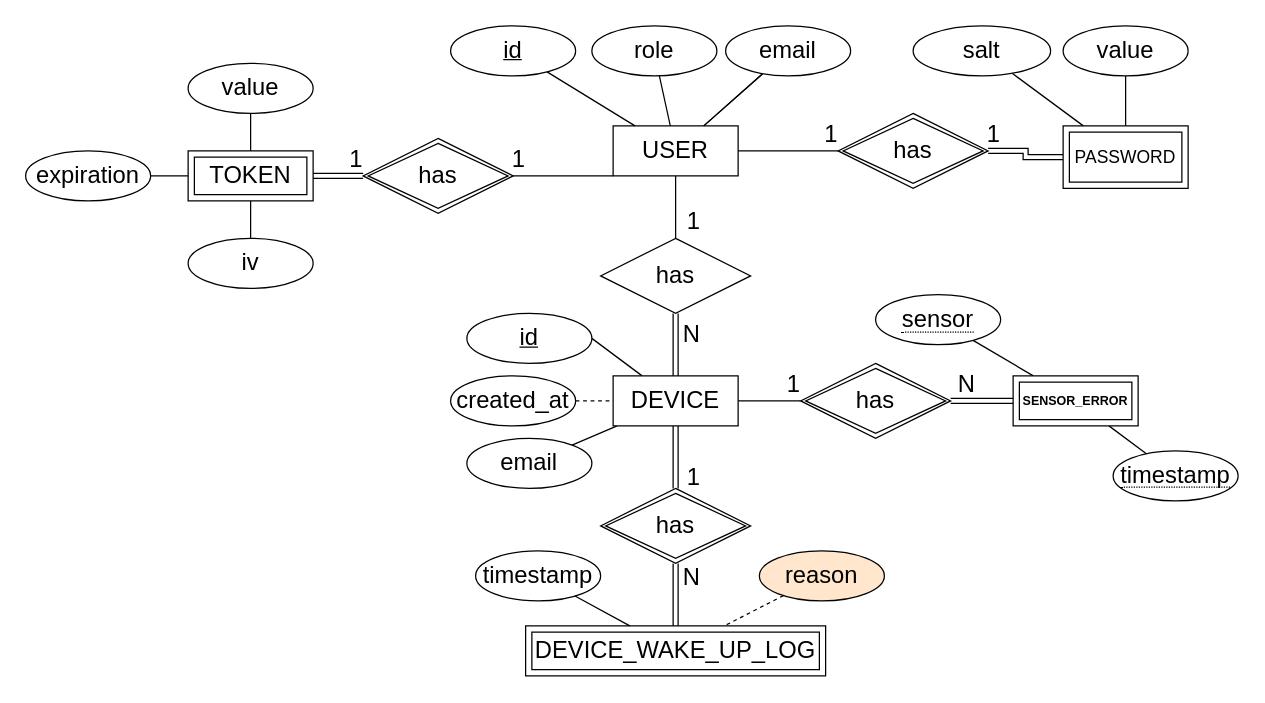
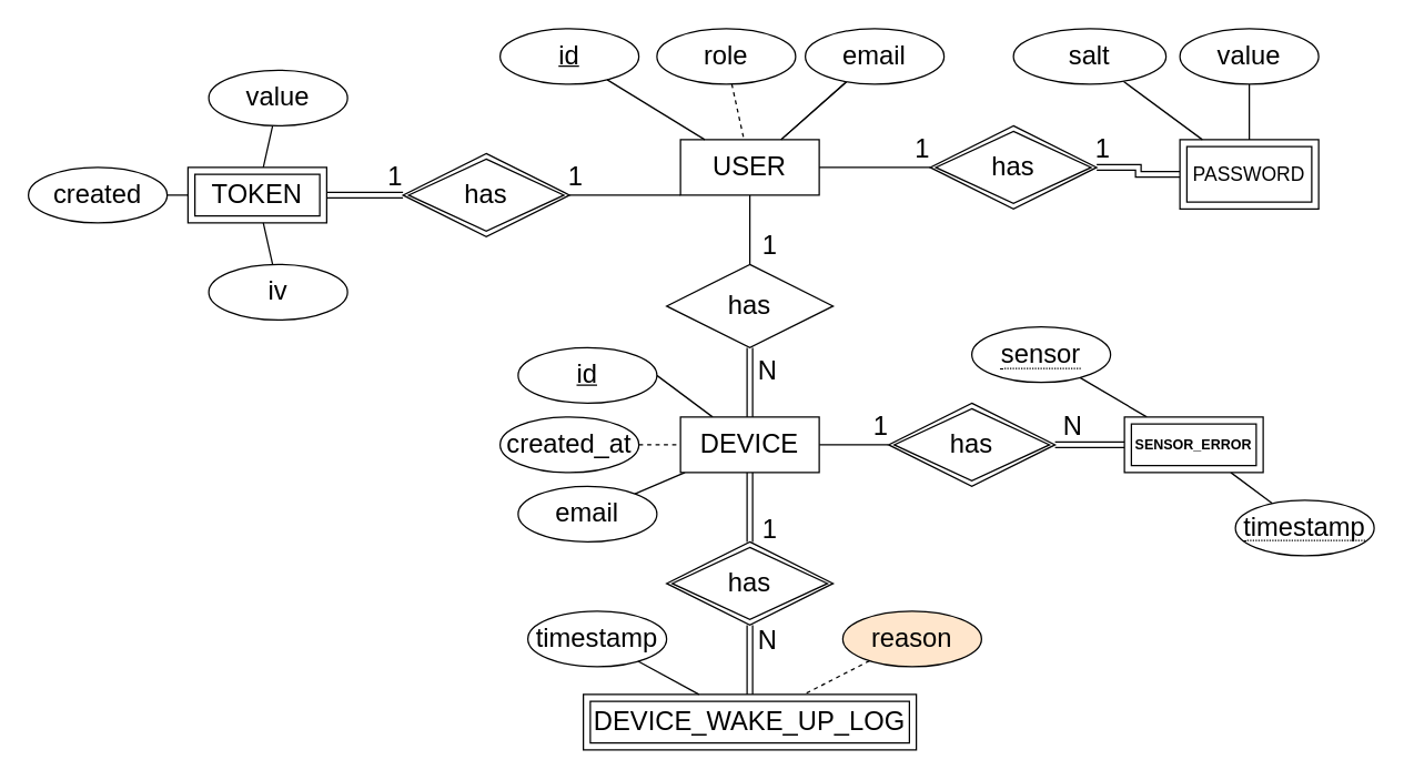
- <mxCell id="59" value="" style="endArrow=none;html=1;rounded=0;" parent="1" source="58" target="5" edge="1"><mxGeometry relative="1" as="geometry"><mxPoint x="472" y="68" as="sourcePoint" /><mxPoint x="525" y="110" as="targetPoint" /></mxGeometry></mxCell>
+ <mxCell id="59" value="" style="endArrow=none;html=1;rounded=0;dashed=1;" parent="1" source="58" target="5" edge="1"><mxGeometry relative="1" as="geometry"><mxPoint x="472" y="68" as="sourcePoint" /><mxPoint x="525" y="110" as="targetPoint" /></mxGeometry></mxCell>
- <mxCell id="61" value="&lt;font style=&quot;font-size: 19px;&quot;&gt;expiration&lt;/font&gt;" style="ellipse;whiteSpace=wrap;html=1;align=center;" parent="1" vertex="1"><mxGeometry x="20" y="120" width="100" height="40" as="geometry" /></mxCell>
+ <mxCell id="61" value="&lt;font style=&quot;font-size: 19px;&quot;&gt;created&lt;/font&gt;" style="ellipse;whiteSpace=wrap;html=1;align=center;" parent="1" vertex="1"><mxGeometry x="20" y="120" width="100" height="40" as="geometry" /></mxCell>
- <mxCell id="48" value="TOKEN" style="shape=ext;margin=3;double=1;whiteSpace=wrap;html=1;align=center;fontStyle=0;fontSize=19;" parent="1" vertex="1"><mxGeometry x="150" y="120" width="100" height="40" as="geometry" /></mxCell>
+ <mxCell id="48" value="TOKEN" style="shape=ext;margin=3;double=1;whiteSpace=wrap;html=1;align=center;fontStyle=0;fontSize=19;" parent="1" vertex="1"><mxGeometry x="135" y="120" width="100" height="40" as="geometry" /></mxCell>
